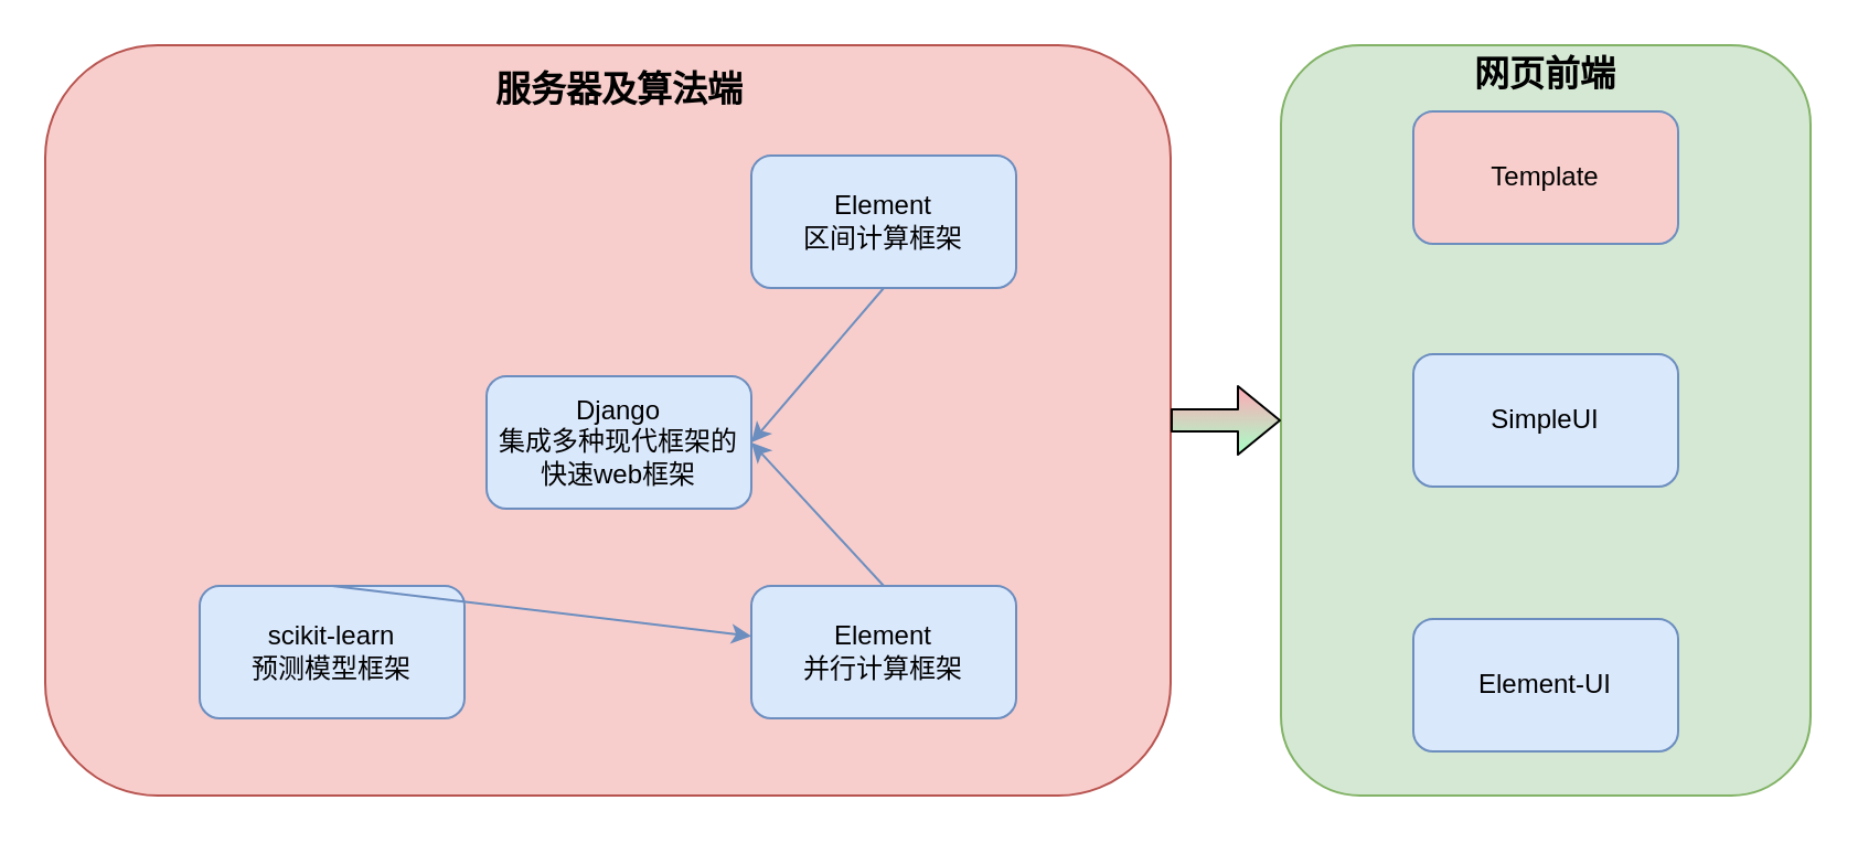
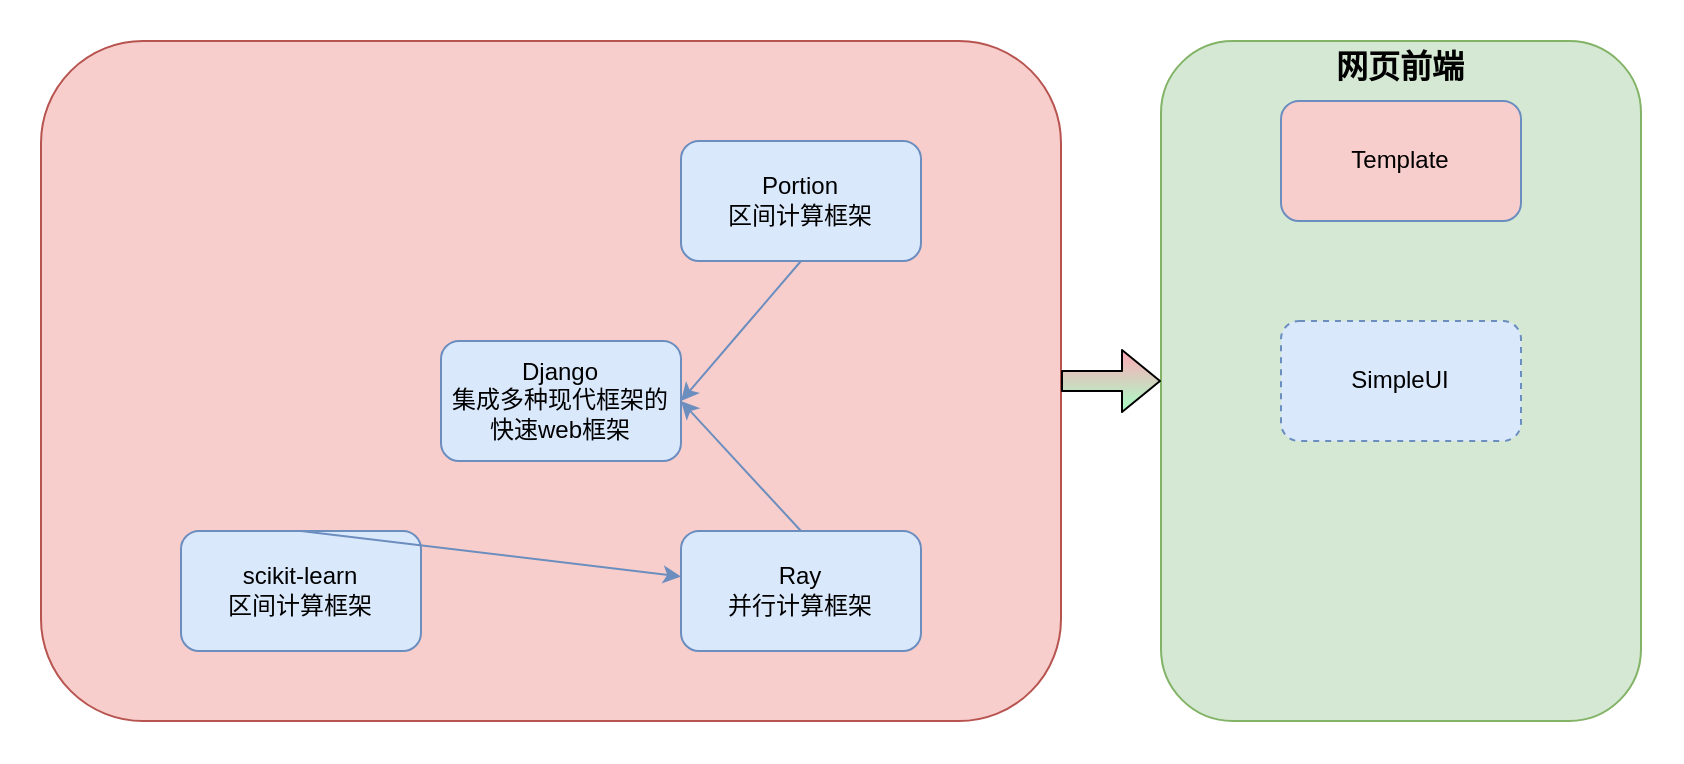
- <mxCell id="12" value="服务器及算法端" style="text;html=1;strokeColor=none;fillColor=none;align=center;verticalAlign=middle;whiteSpace=wrap;rounded=0;fontStyle=1;strokeWidth=3;fontSize=16;" vertex="1" parent="1"><mxGeometry x="203.75" y="25" width="152.5" height="30" as="geometry" /></mxCell>
- <mxCell id="9" value="Element&lt;br&gt;区间计算框架" style="rounded=1;whiteSpace=wrap;html=1;fillColor=#dae8fc;strokeColor=#6c8ebf;" vertex="1" parent="1"><mxGeometry x="340" y="70" width="120" height="60" as="geometry" /></mxCell>
+ <mxCell id="9" value="Portion&lt;br&gt;区间计算框架" style="rounded=1;whiteSpace=wrap;html=1;fillColor=#dae8fc;strokeColor=#6c8ebf;" vertex="1" parent="1"><mxGeometry x="340" y="70" width="120" height="60" as="geometry" /></mxCell>
- <mxCell id="6" value="SimpleUI" style="rounded=1;whiteSpace=wrap;html=1;fillColor=#dae8fc;strokeColor=#6c8ebf;" vertex="1" parent="1"><mxGeometry x="640" y="160" width="120" height="60" as="geometry" /></mxCell>
+ <mxCell id="6" value="SimpleUI" style="rounded=1;whiteSpace=wrap;html=1;fillColor=#dae8fc;strokeColor=#6c8ebf;dashed=1;" vertex="1" parent="1"><mxGeometry x="640" y="160" width="120" height="60" as="geometry" /></mxCell>
- <mxCell id="10" value="scikit-learn&lt;br&gt;预测模型框架" style="rounded=1;whiteSpace=wrap;html=1;fillColor=#dae8fc;strokeColor=#6c8ebf;" vertex="1" parent="1"><mxGeometry x="90" y="265" width="120" height="60" as="geometry" /></mxCell>
+ <mxCell id="10" value="scikit-learn&lt;br&gt;区间计算框架" style="rounded=1;whiteSpace=wrap;html=1;fillColor=#dae8fc;strokeColor=#6c8ebf;" vertex="1" parent="1"><mxGeometry x="90" y="265" width="120" height="60" as="geometry" /></mxCell>
- <mxCell id="8" value="Element&lt;br&gt;并行计算框架" style="rounded=1;whiteSpace=wrap;html=1;fillColor=#dae8fc;strokeColor=#6c8ebf;" vertex="1" parent="1"><mxGeometry x="340" y="265" width="120" height="60" as="geometry" /></mxCell>
+ <mxCell id="8" value="Ray&lt;br&gt;并行计算框架" style="rounded=1;whiteSpace=wrap;html=1;fillColor=#dae8fc;strokeColor=#6c8ebf;" vertex="1" parent="1"><mxGeometry x="340" y="265" width="120" height="60" as="geometry" /></mxCell>
- <mxCell id="5" value="Element-UI" style="rounded=1;whiteSpace=wrap;html=1;fillColor=#dae8fc;strokeColor=#6c8ebf;" vertex="1" parent="1"><mxGeometry x="640" y="280" width="120" height="60" as="geometry" /></mxCell>
